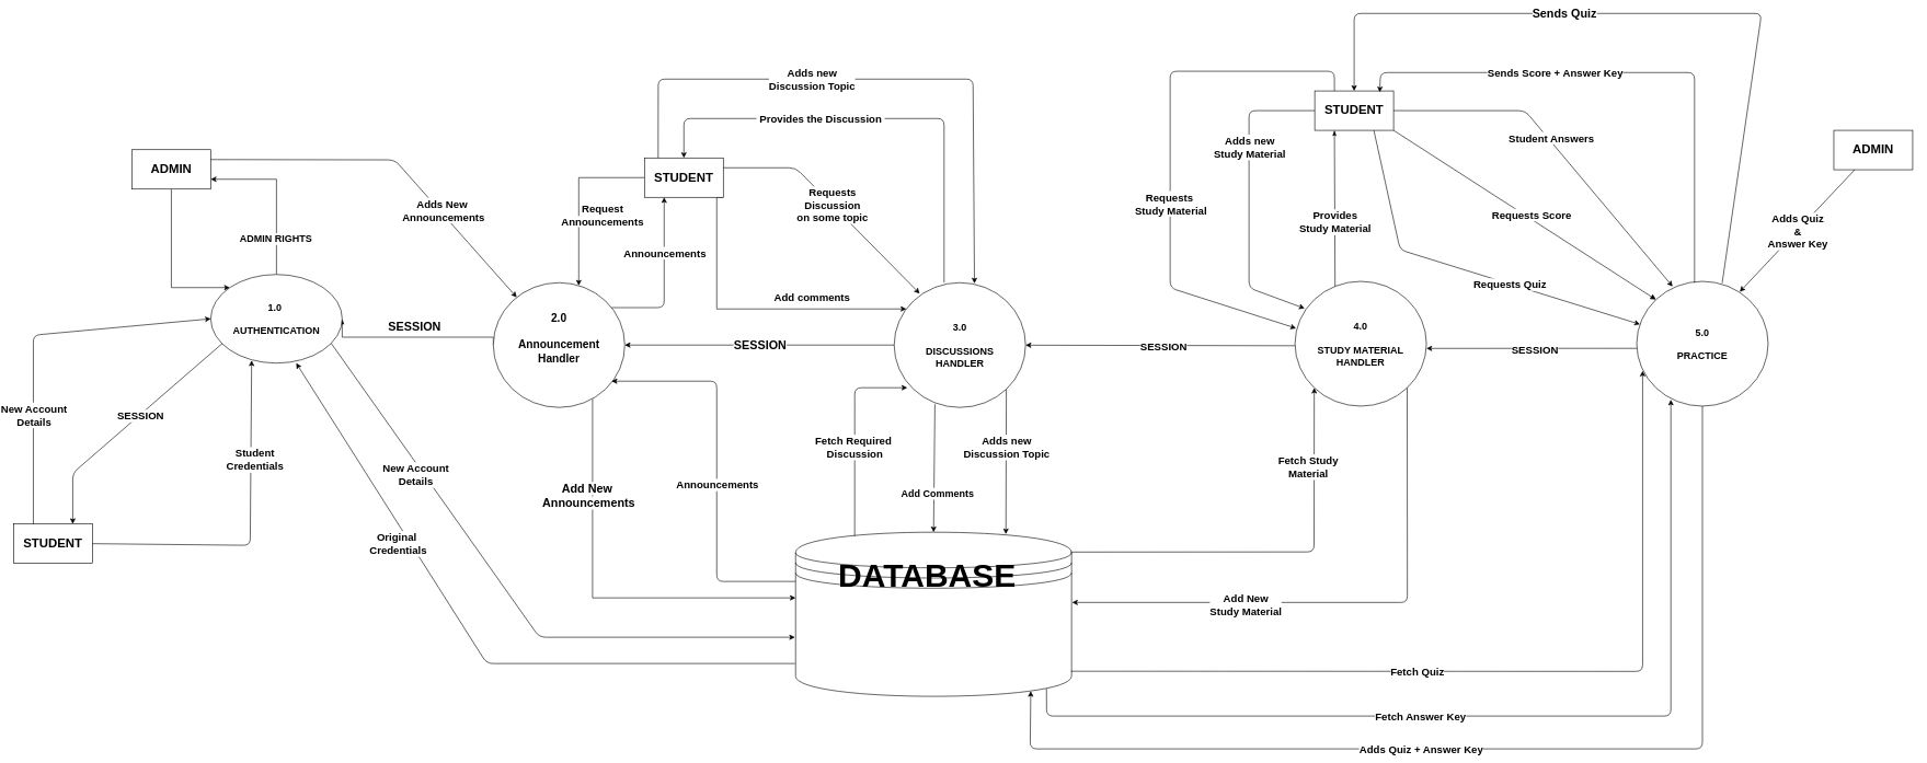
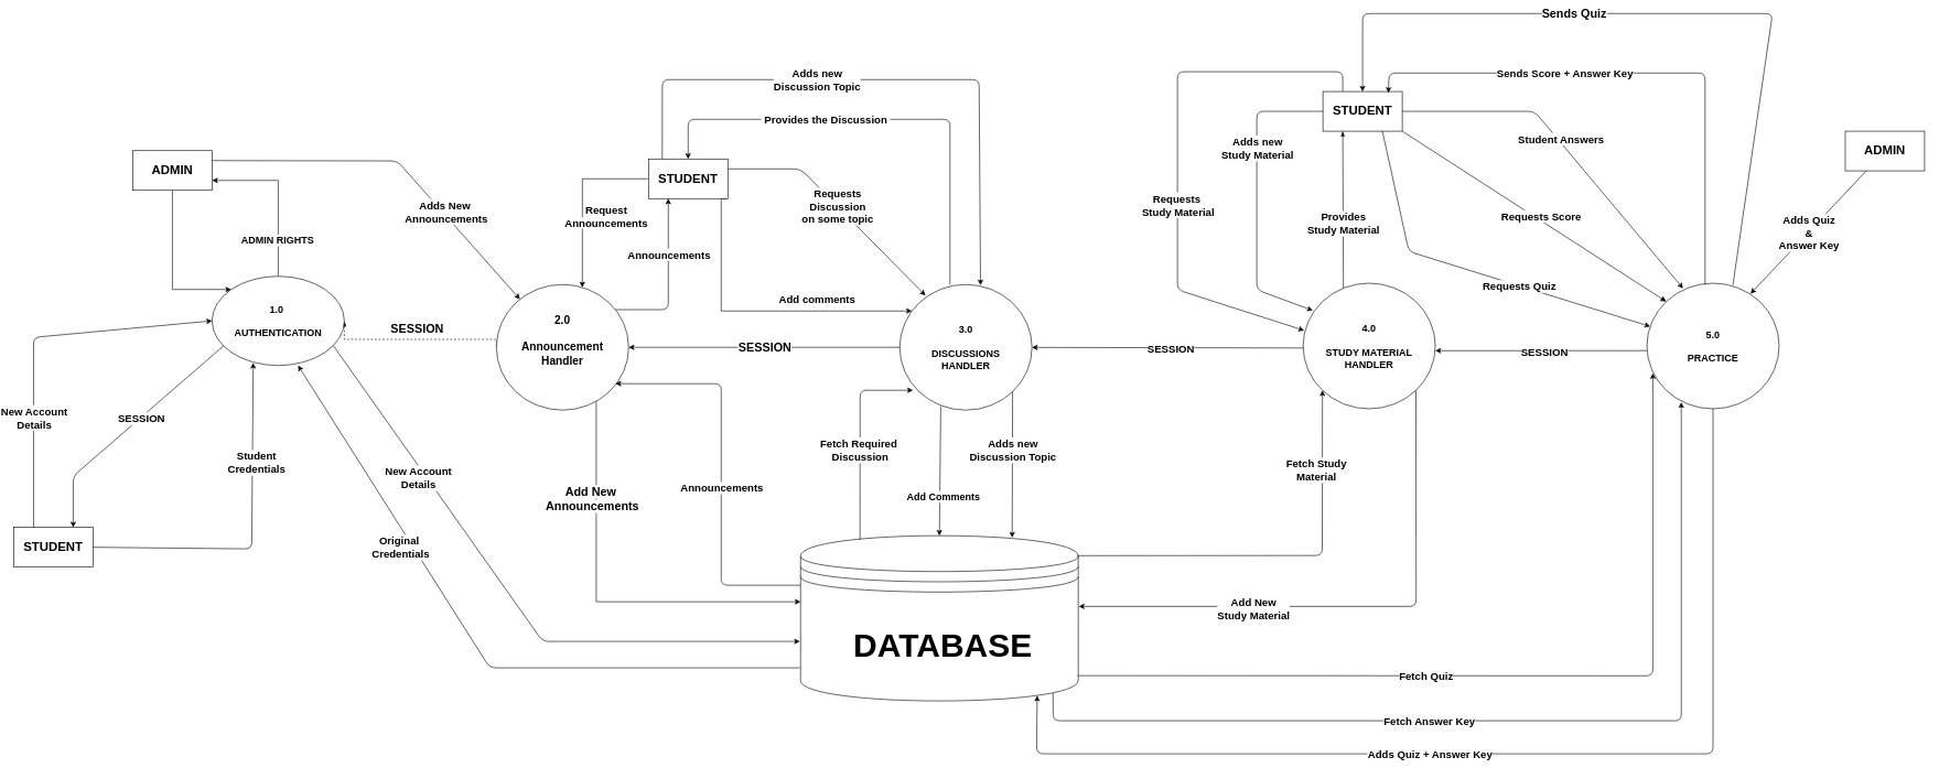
- <mxCell id="3" style="edgeStyle=orthogonalEdgeStyle;rounded=0;orthogonalLoop=1;jettySize=auto;html=1;exitX=1;exitY=0.5;exitDx=0;exitDy=0;entryX=0;entryY=0.5;entryDx=0;entryDy=0;startArrow=blockThin;startFill=1;endArrow=none;endFill=0;" parent="1" source="4" target="10" edge="1"><mxGeometry relative="1" as="geometry"><Array as="points"><mxPoint x="750" y="513" /></Array></mxGeometry></mxCell>
+ <mxCell id="3" style="edgeStyle=orthogonalEdgeStyle;rounded=0;orthogonalLoop=1;jettySize=auto;html=1;exitX=1;exitY=0.5;exitDx=0;exitDy=0;entryX=0;entryY=0.5;entryDx=0;entryDy=0;startArrow=blockThin;startFill=1;endArrow=none;endFill=0;dashed=1;" parent="1" source="4" target="10" edge="1"><mxGeometry relative="1" as="geometry"><Array as="points"><mxPoint x="750" y="513" /></Array></mxGeometry></mxCell>
- <mxCell id="20" value="&lt;b&gt;&lt;font style=&quot;font-size: 50px&quot;&gt;DATABASE&lt;/font&gt;&lt;/b&gt;" style="text;html=1;align=center;verticalAlign=middle;resizable=0;points=[];autosize=1;" parent="1" vertex="1"><mxGeometry x="1265" y="860" width="290" height="30" as="geometry" /></mxCell>
+ <mxCell id="20" value="&lt;b&gt;&lt;font style=&quot;font-size: 50px&quot;&gt;DATABASE&lt;/font&gt;&lt;/b&gt;" style="text;html=1;align=center;verticalAlign=middle;resizable=0;points=[];autosize=1;" parent="1" vertex="1"><mxGeometry x="1280" y="960" width="290" height="30" as="geometry" /></mxCell>
